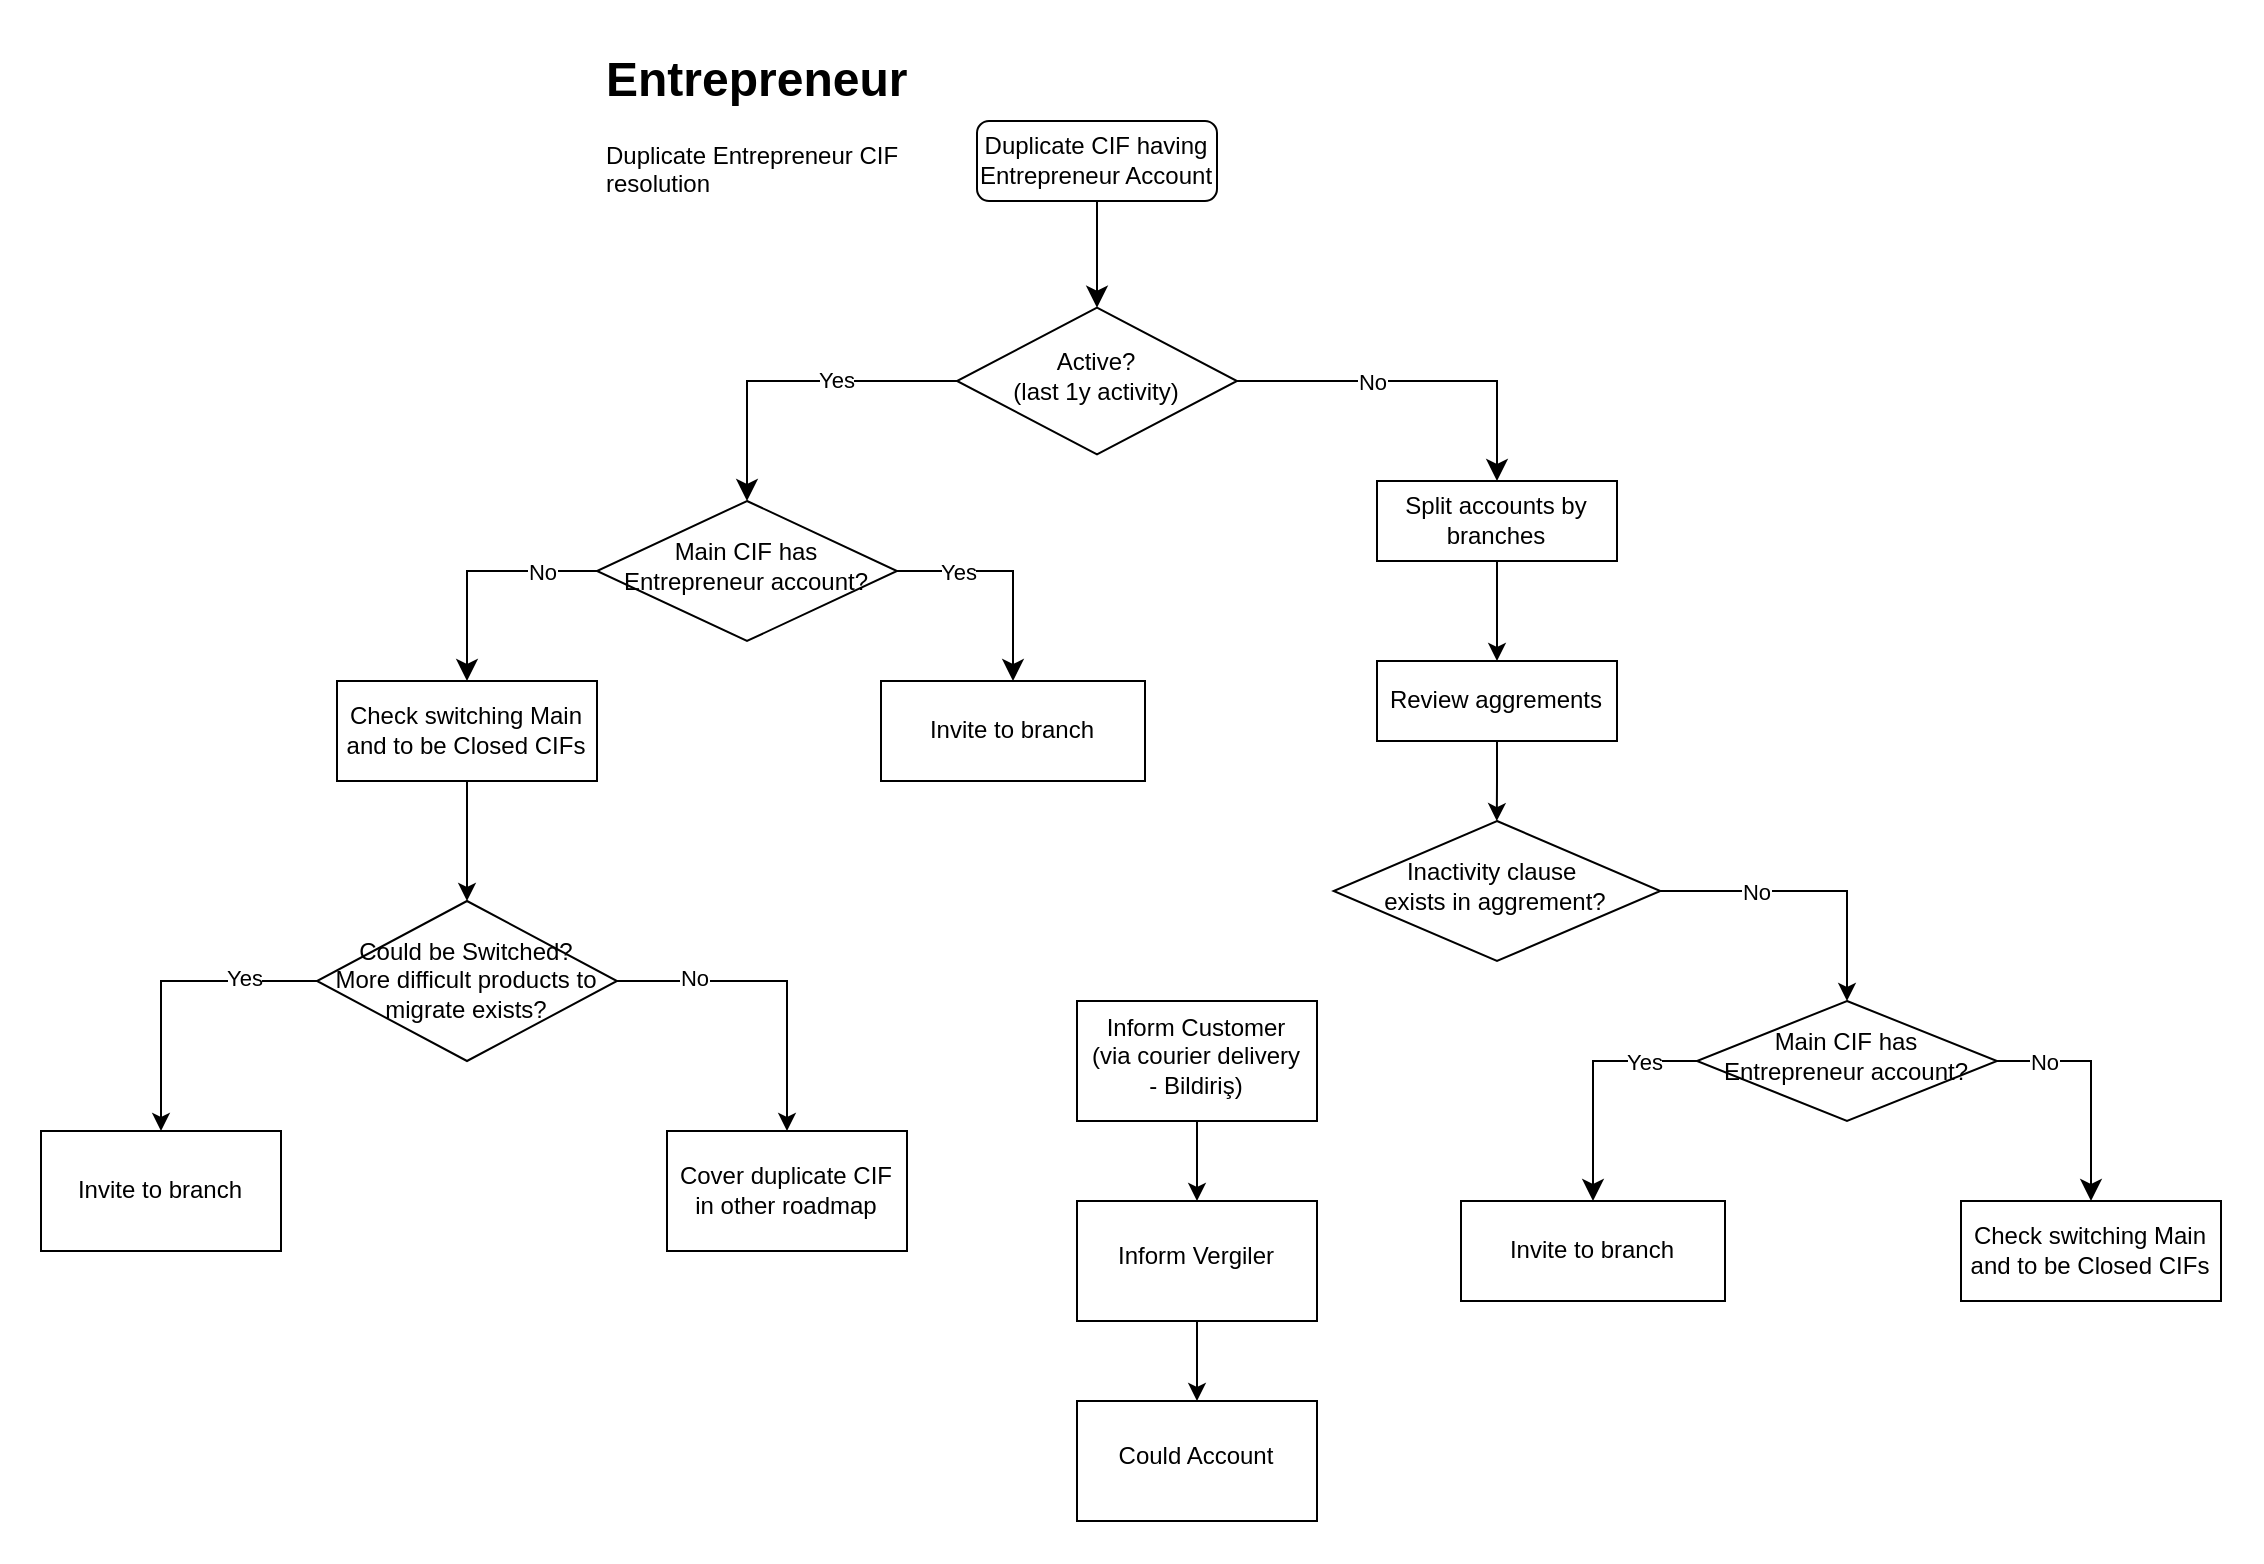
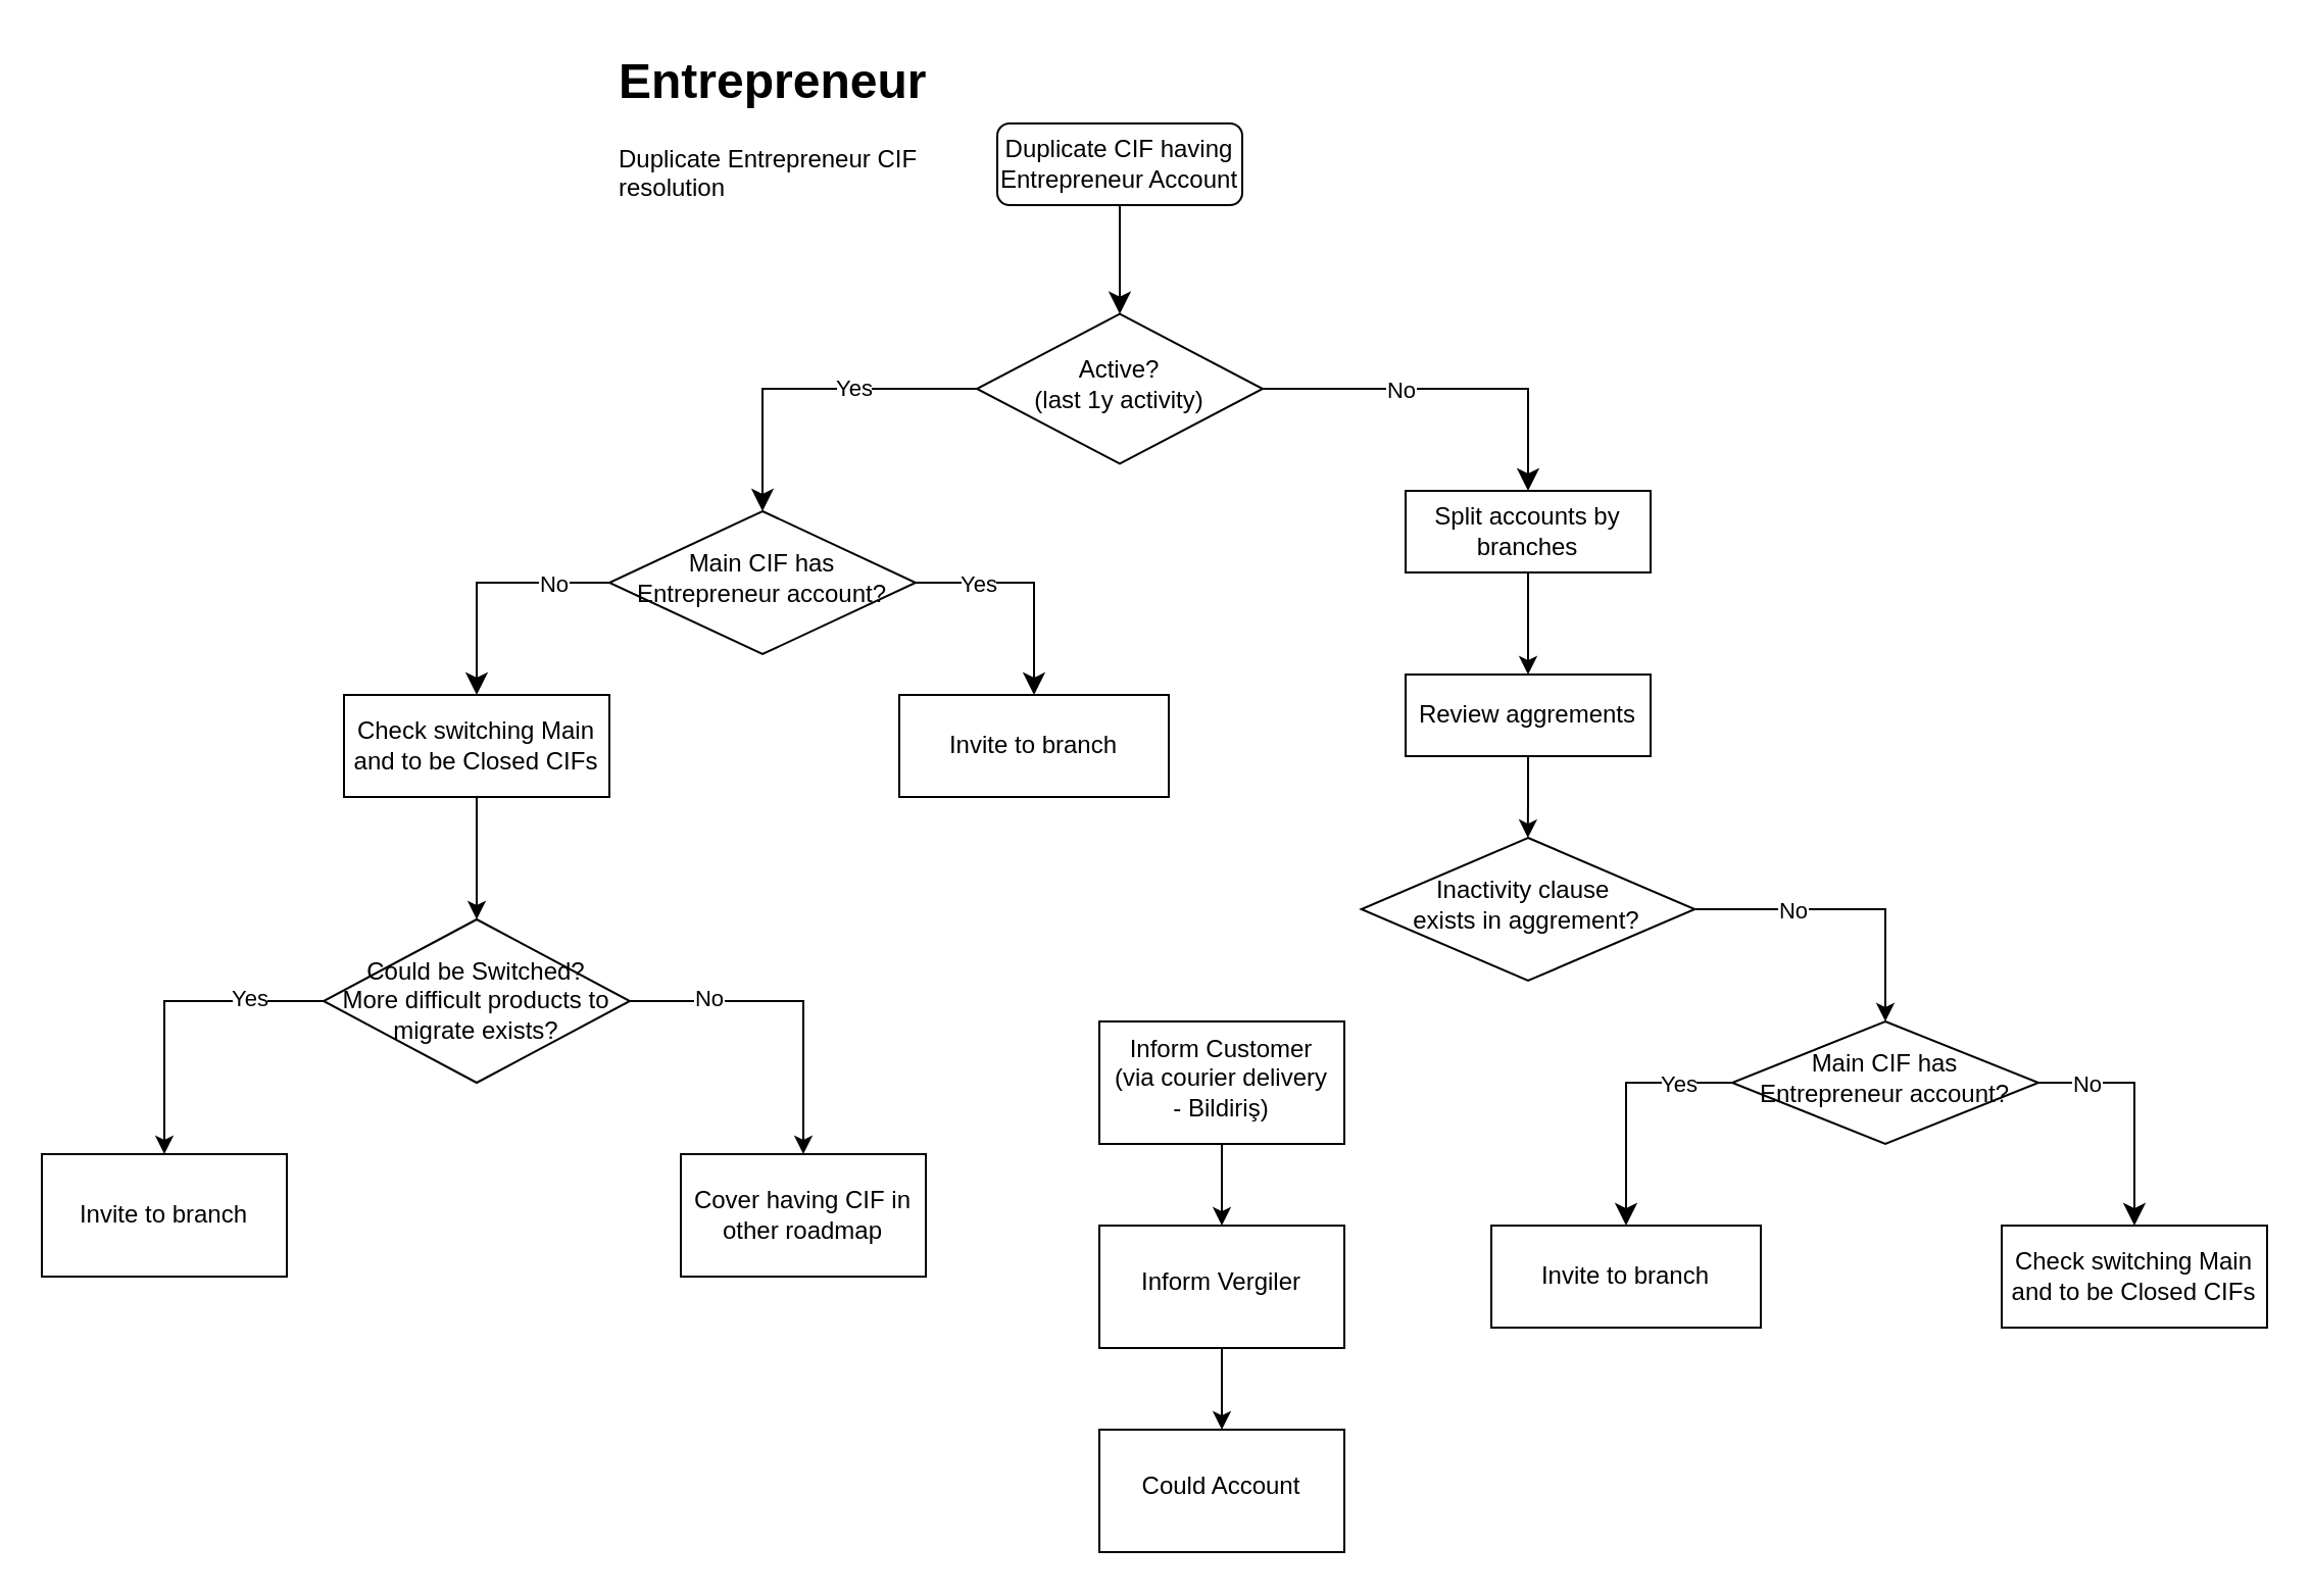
- <mxCell id="43" value="Cover duplicate CIF in other roadmap" style="whiteSpace=wrap;html=1;" vertex="1" parent="1"><mxGeometry x="333" y="565" width="120" height="60" as="geometry" /></mxCell>
+ <mxCell id="43" value="Cover having CIF in other roadmap" style="whiteSpace=wrap;html=1;" vertex="1" parent="1"><mxGeometry x="333" y="565" width="120" height="60" as="geometry" /></mxCell>
